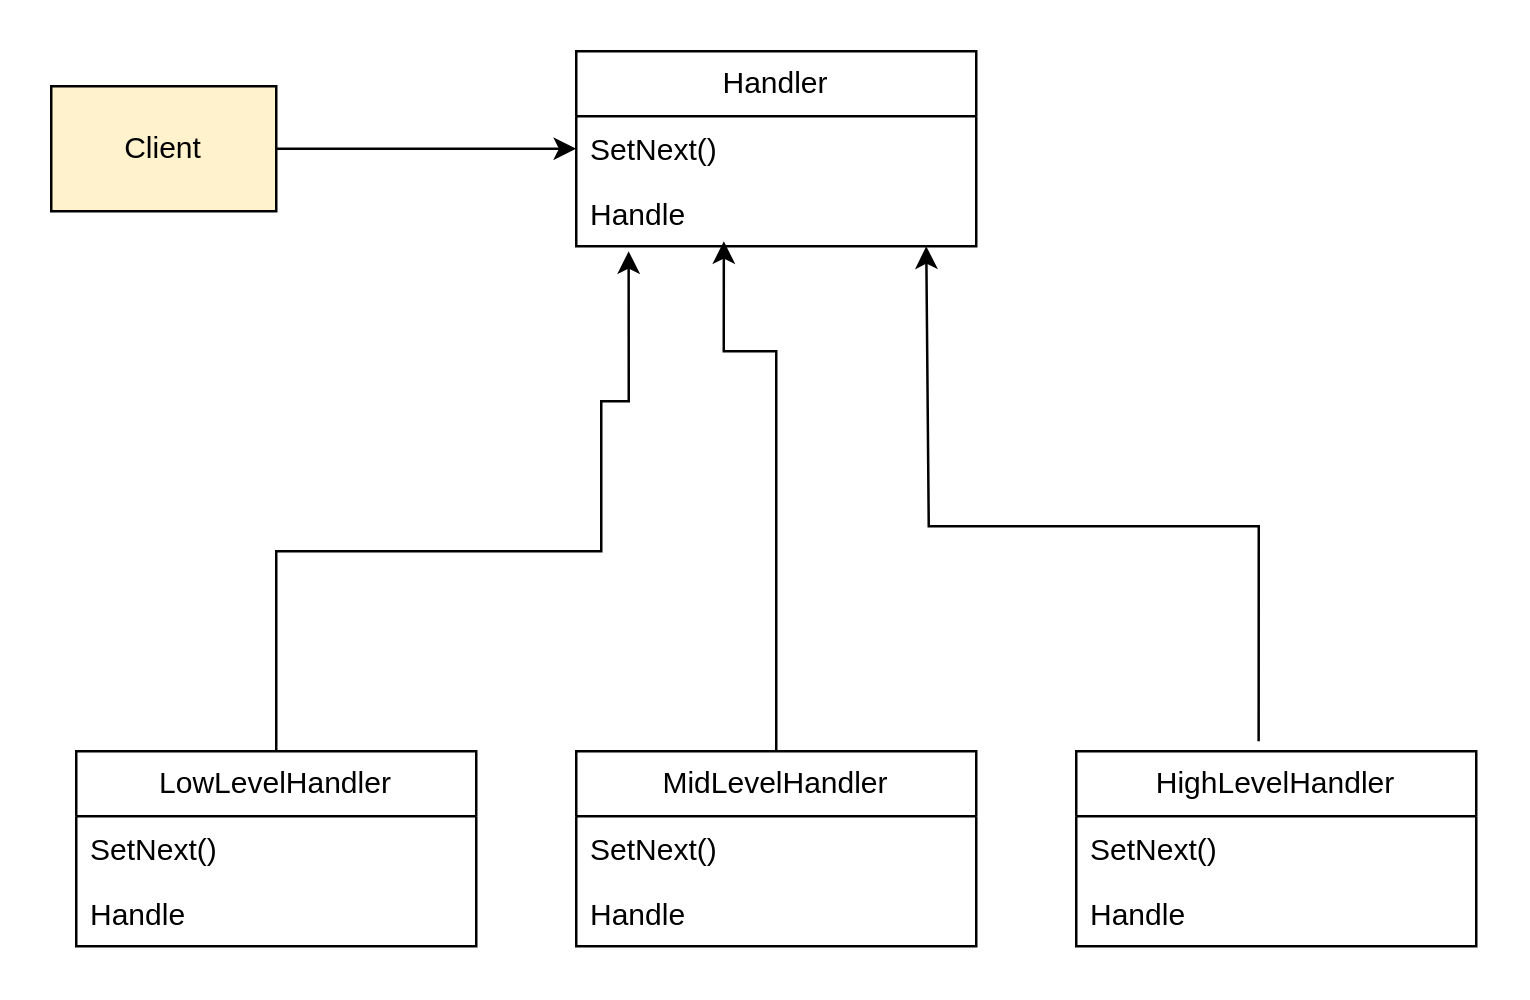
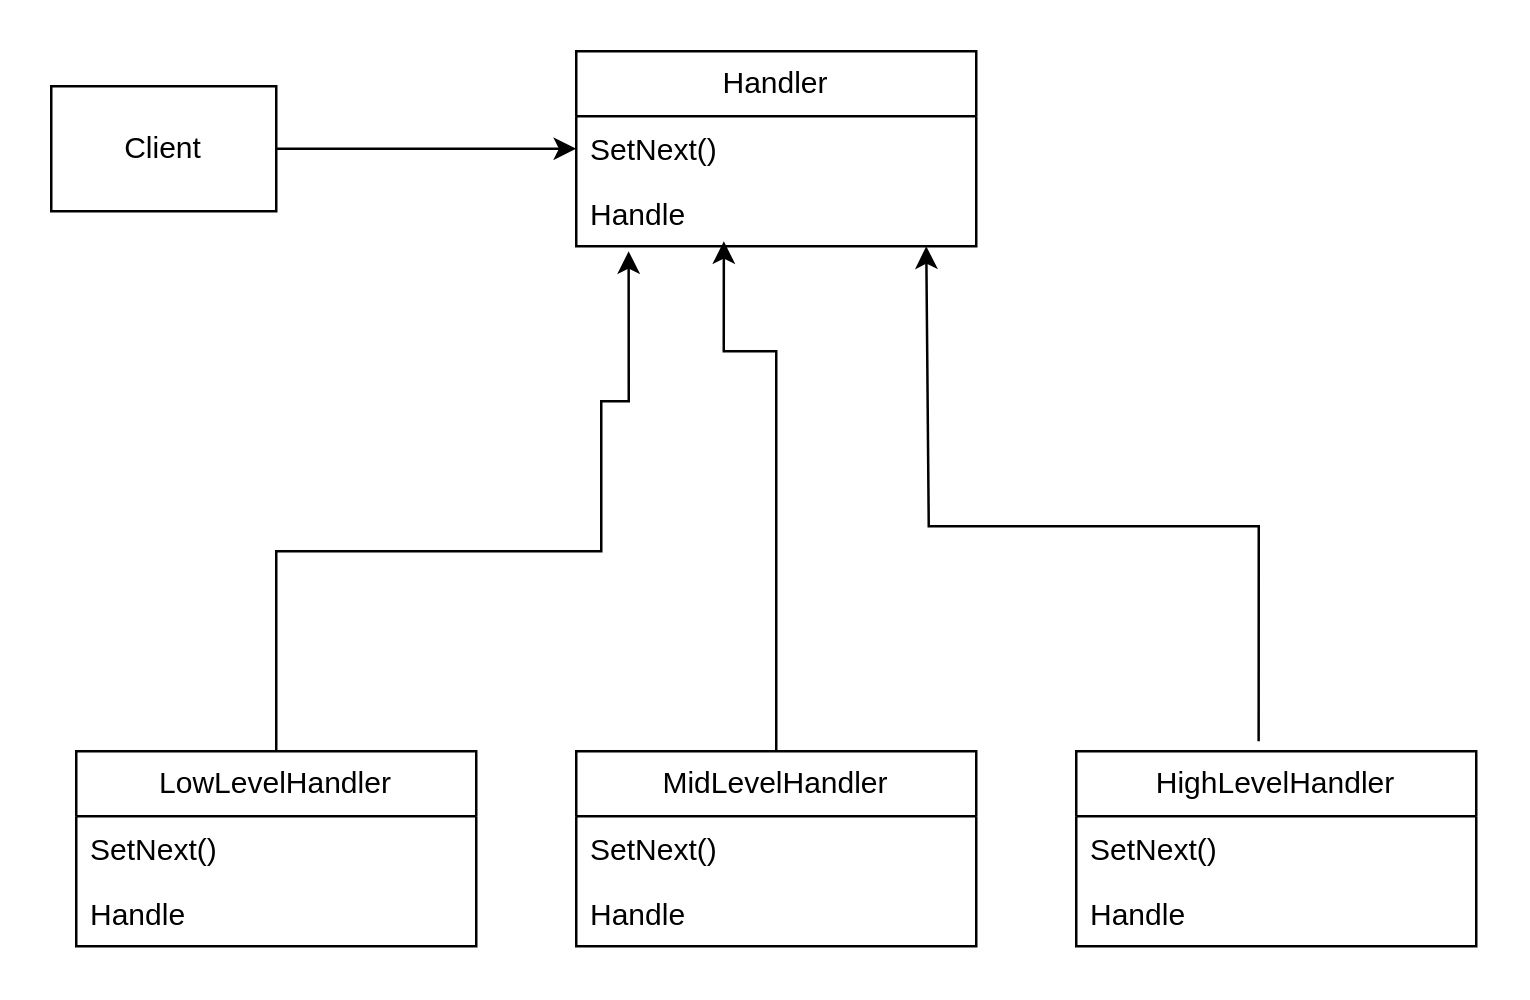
- <mxCell id="18" value="Client" style="html=1;whiteSpace=wrap;fillColor=#fff2cc;" vertex="1" parent="1"><mxGeometry x="20" y="34" width="90" height="50" as="geometry" /></mxCell>
+ <mxCell id="18" value="Client" style="html=1;whiteSpace=wrap;" vertex="1" parent="1"><mxGeometry x="20" y="34" width="90" height="50" as="geometry" /></mxCell>
